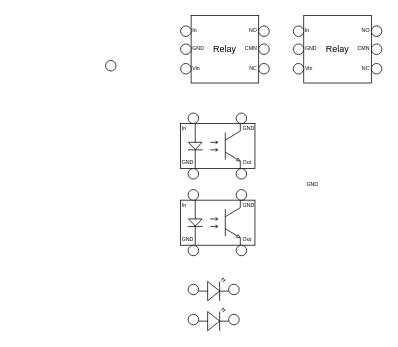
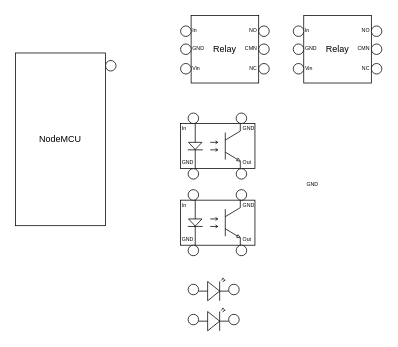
+ <mxCell id="2" value="NodeMCU" style="rounded=0;whiteSpace=wrap;html=1;" vertex="1" parent="1"><mxGeometry x="20" y="70" width="120" height="230" as="geometry" /></mxCell>
